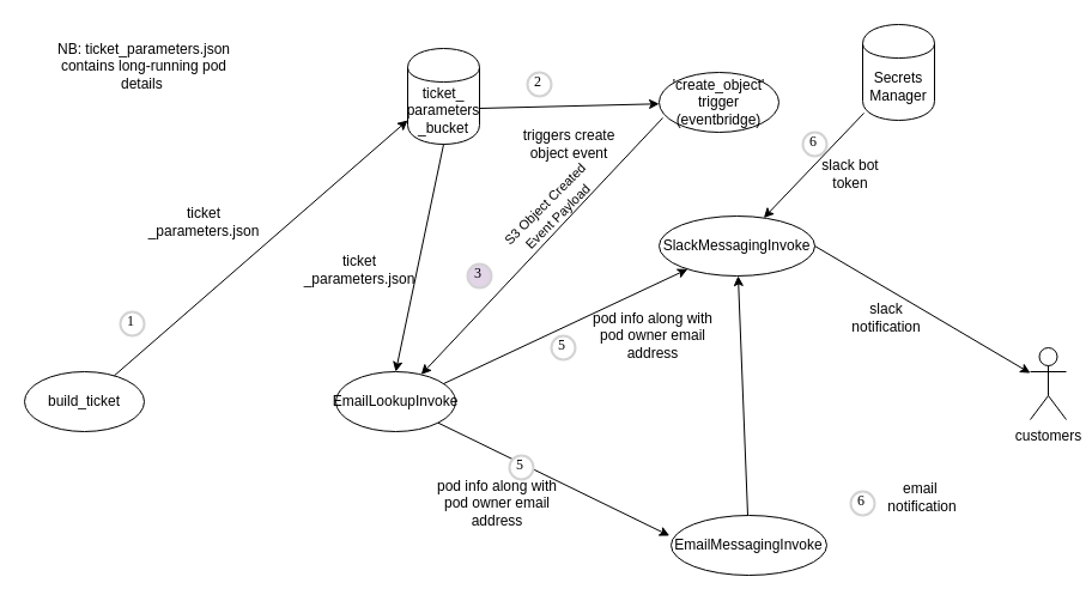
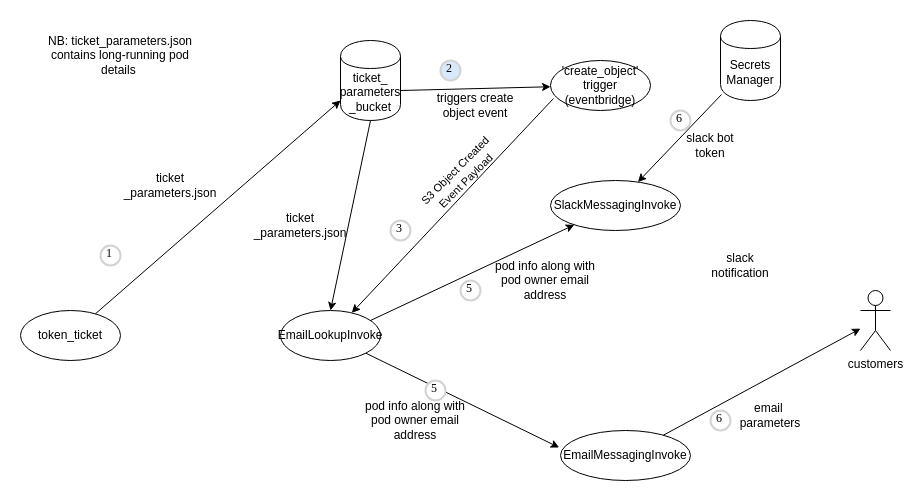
- <mxCell id="18" value="2" style="ellipse;whiteSpace=wrap;html=1;aspect=fixed;strokeWidth=2;fontFamily=Tahoma;spacingBottom=4;spacingRight=2;strokeColor=#d3d3d3;" vertex="1" parent="1"><mxGeometry x="440" y="60" width="20" height="20" as="geometry" /></mxCell>
+ <mxCell id="18" value="2" style="ellipse;whiteSpace=wrap;html=1;aspect=fixed;strokeWidth=2;fontFamily=Tahoma;spacingBottom=4;spacingRight=2;strokeColor=#d3d3d3;fillColor=#dae8fc;" vertex="1" parent="1"><mxGeometry x="440" y="60" width="20" height="20" as="geometry" /></mxCell>
- <mxCell id="35" value="triggers create object event" style="text;html=1;align=center;verticalAlign=middle;whiteSpace=wrap;rounded=0;" vertex="1" parent="1"><mxGeometry x="430" y="105" width="90" height="30" as="geometry" /></mxCell>
+ <mxCell id="35" value="triggers create object event" style="text;html=1;align=center;verticalAlign=middle;whiteSpace=wrap;rounded=0;" vertex="1" parent="1"><mxGeometry x="430" y="90" width="90" height="30" as="geometry" /></mxCell>
- <mxCell id="19" value="3" style="ellipse;whiteSpace=wrap;html=1;aspect=fixed;strokeWidth=2;fontFamily=Tahoma;spacingBottom=4;spacingRight=2;strokeColor=#d3d3d3;fillColor=#e1d5e7;" vertex="1" parent="1"><mxGeometry x="390" y="220" width="20" height="20" as="geometry" /></mxCell>
+ <mxCell id="19" value="3" style="ellipse;whiteSpace=wrap;html=1;aspect=fixed;strokeWidth=2;fontFamily=Tahoma;spacingBottom=4;spacingRight=2;strokeColor=#d3d3d3;" vertex="1" parent="1"><mxGeometry x="390" y="220" width="20" height="20" as="geometry" /></mxCell>
- <mxCell id="14" value="" style="endArrow=classic;html=1;rounded=0;exitX=1;exitY=0.5;exitDx=0;exitDy=0;" edge="1" parent="1" source="6" target="10"><mxGeometry width="50" height="50" relative="1" as="geometry"><mxPoint x="650" y="200" as="sourcePoint" /><mxPoint x="700" y="150" as="targetPoint" /></mxGeometry></mxCell>
- <mxCell id="17" value="1" style="ellipse;whiteSpace=wrap;html=1;aspect=fixed;strokeWidth=2;fontFamily=Tahoma;spacingBottom=4;spacingRight=2;strokeColor=#d3d3d3;" vertex="1" parent="1"><mxGeometry x="100" y="260" width="20" height="20" as="geometry" /></mxCell>
+ <mxCell id="17" value="1" style="ellipse;whiteSpace=wrap;html=1;aspect=fixed;strokeWidth=2;fontFamily=Tahoma;spacingBottom=4;spacingRight=2;strokeColor=#d3d3d3;" vertex="1" parent="1"><mxGeometry x="100" y="245" width="20" height="20" as="geometry" /></mxCell>
- <mxCell id="15" value="" style="endArrow=classic;html=1;rounded=0;" edge="1" parent="1" source="5" target="6"><mxGeometry width="50" height="50" relative="1" as="geometry"><mxPoint x="660" y="450" as="sourcePoint" /><mxPoint x="710" y="400" as="targetPoint" /></mxGeometry></mxCell>
+ <mxCell id="15" value="" style="endArrow=classic;html=1;rounded=0;" edge="1" parent="1" source="5" target="10"><mxGeometry width="50" height="50" relative="1" as="geometry"><mxPoint x="660" y="450" as="sourcePoint" /><mxPoint x="710" y="400" as="targetPoint" /></mxGeometry></mxCell>
- <mxCell id="2" value="build_ticket" style="shape=ellipse;html=1;dashed=0;whiteSpace=wrap;perimeter=ellipsePerimeter;" vertex="1" parent="1"><mxGeometry x="20" y="310" width="100" height="50" as="geometry" /></mxCell>
+ <mxCell id="2" value="token_ticket" style="shape=ellipse;html=1;dashed=0;whiteSpace=wrap;perimeter=ellipsePerimeter;" vertex="1" parent="1"><mxGeometry x="20" y="310" width="100" height="50" as="geometry" /></mxCell>
- <mxCell id="34" value="email&amp;nbsp;&lt;div&gt;notification&lt;/div&gt;" style="text;html=1;align=center;verticalAlign=middle;whiteSpace=wrap;rounded=0;" vertex="1" parent="1"><mxGeometry x="740" y="400" width="60" height="30" as="geometry" /></mxCell>
+ <mxCell id="34" value="email&amp;nbsp;&lt;div&gt;parameters&lt;/div&gt;" style="text;html=1;align=center;verticalAlign=middle;whiteSpace=wrap;rounded=0;" vertex="1" parent="1"><mxGeometry x="740" y="400" width="60" height="30" as="geometry" /></mxCell>
